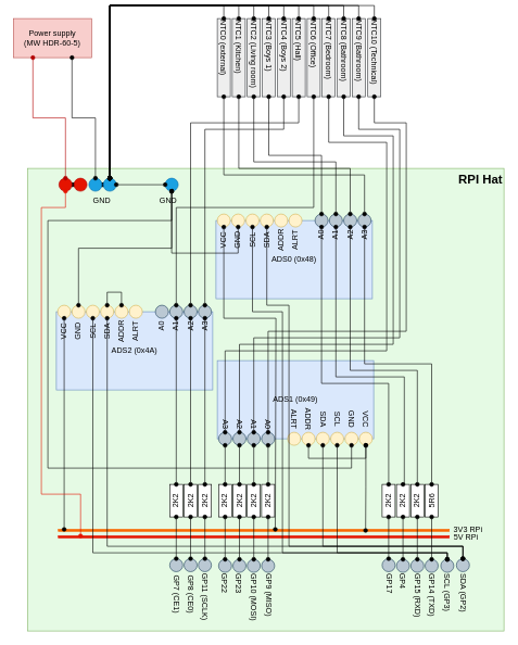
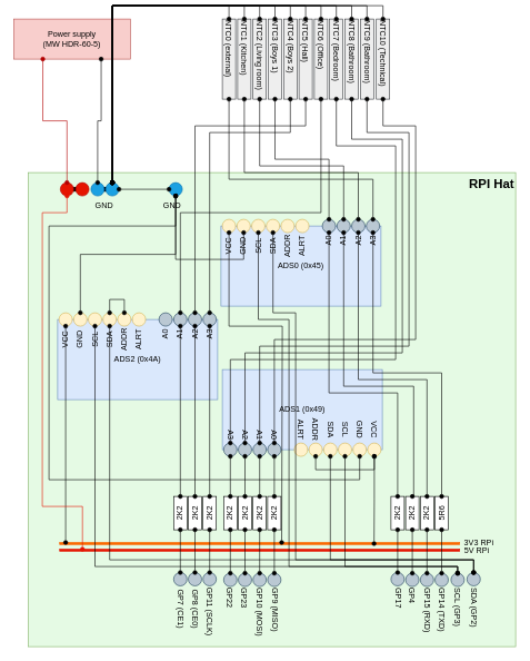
- <mxCell id="2" value="Power supply&lt;br&gt;(MW HDR-60-5)" style="rounded=0;whiteSpace=wrap;html=1;fillColor=#f8cecc;strokeColor=#b85450;" parent="1" vertex="1"><mxGeometry x="20" y="20" width="120" height="60" as="geometry" /></mxCell>
+ <mxCell id="2" value="Power supply&lt;br&gt;(MW HDR-60-5)" style="rounded=0;whiteSpace=wrap;html=1;fillColor=#f8cecc;strokeColor=#b85450;" parent="1" vertex="1"><mxGeometry x="20" y="20" width="175" height="60" as="geometry" /></mxCell>
- <mxCell id="76" value="ADS0 (0x48)" style="rounded=0;whiteSpace=wrap;html=1;fillColor=#dae8fc;strokeColor=#6c8ebf;" parent="75" vertex="1"><mxGeometry y="10" width="240" height="120" as="geometry" /></mxCell>
+ <mxCell id="76" value="ADS0 (0x45)" style="rounded=0;whiteSpace=wrap;html=1;fillColor=#dae8fc;strokeColor=#6c8ebf;" parent="75" vertex="1"><mxGeometry y="10" width="240" height="120" as="geometry" /></mxCell>
